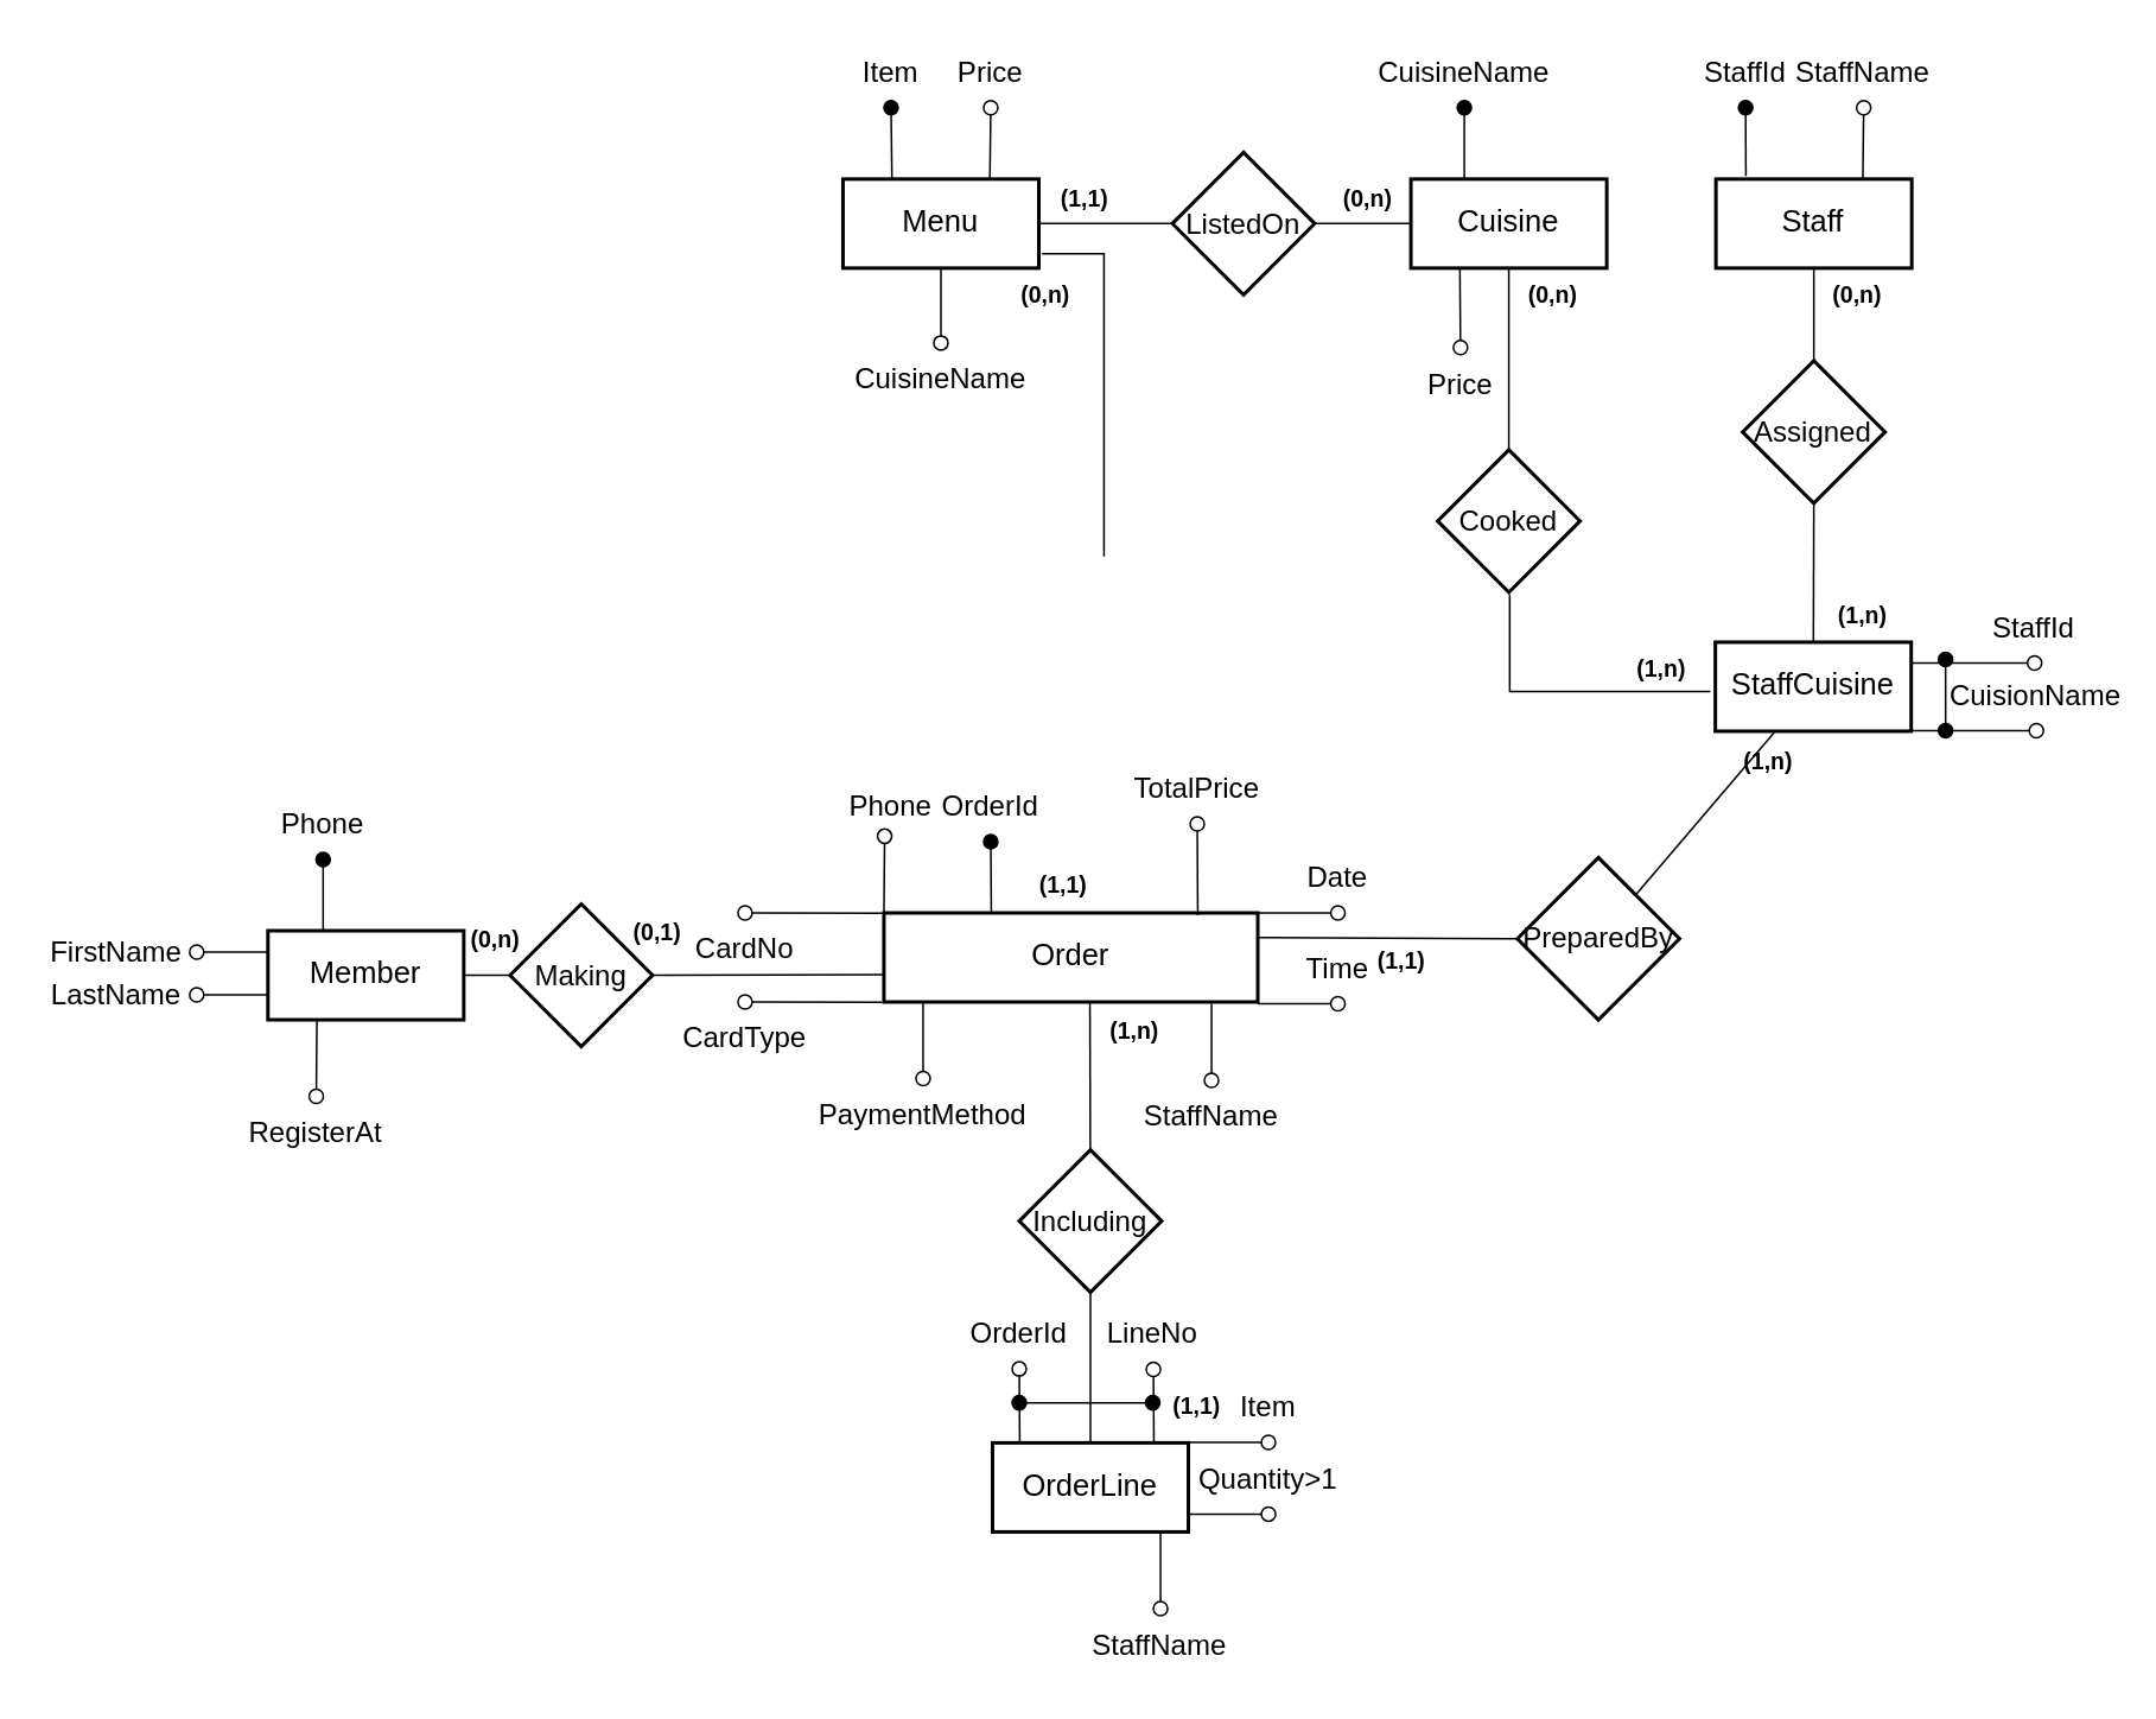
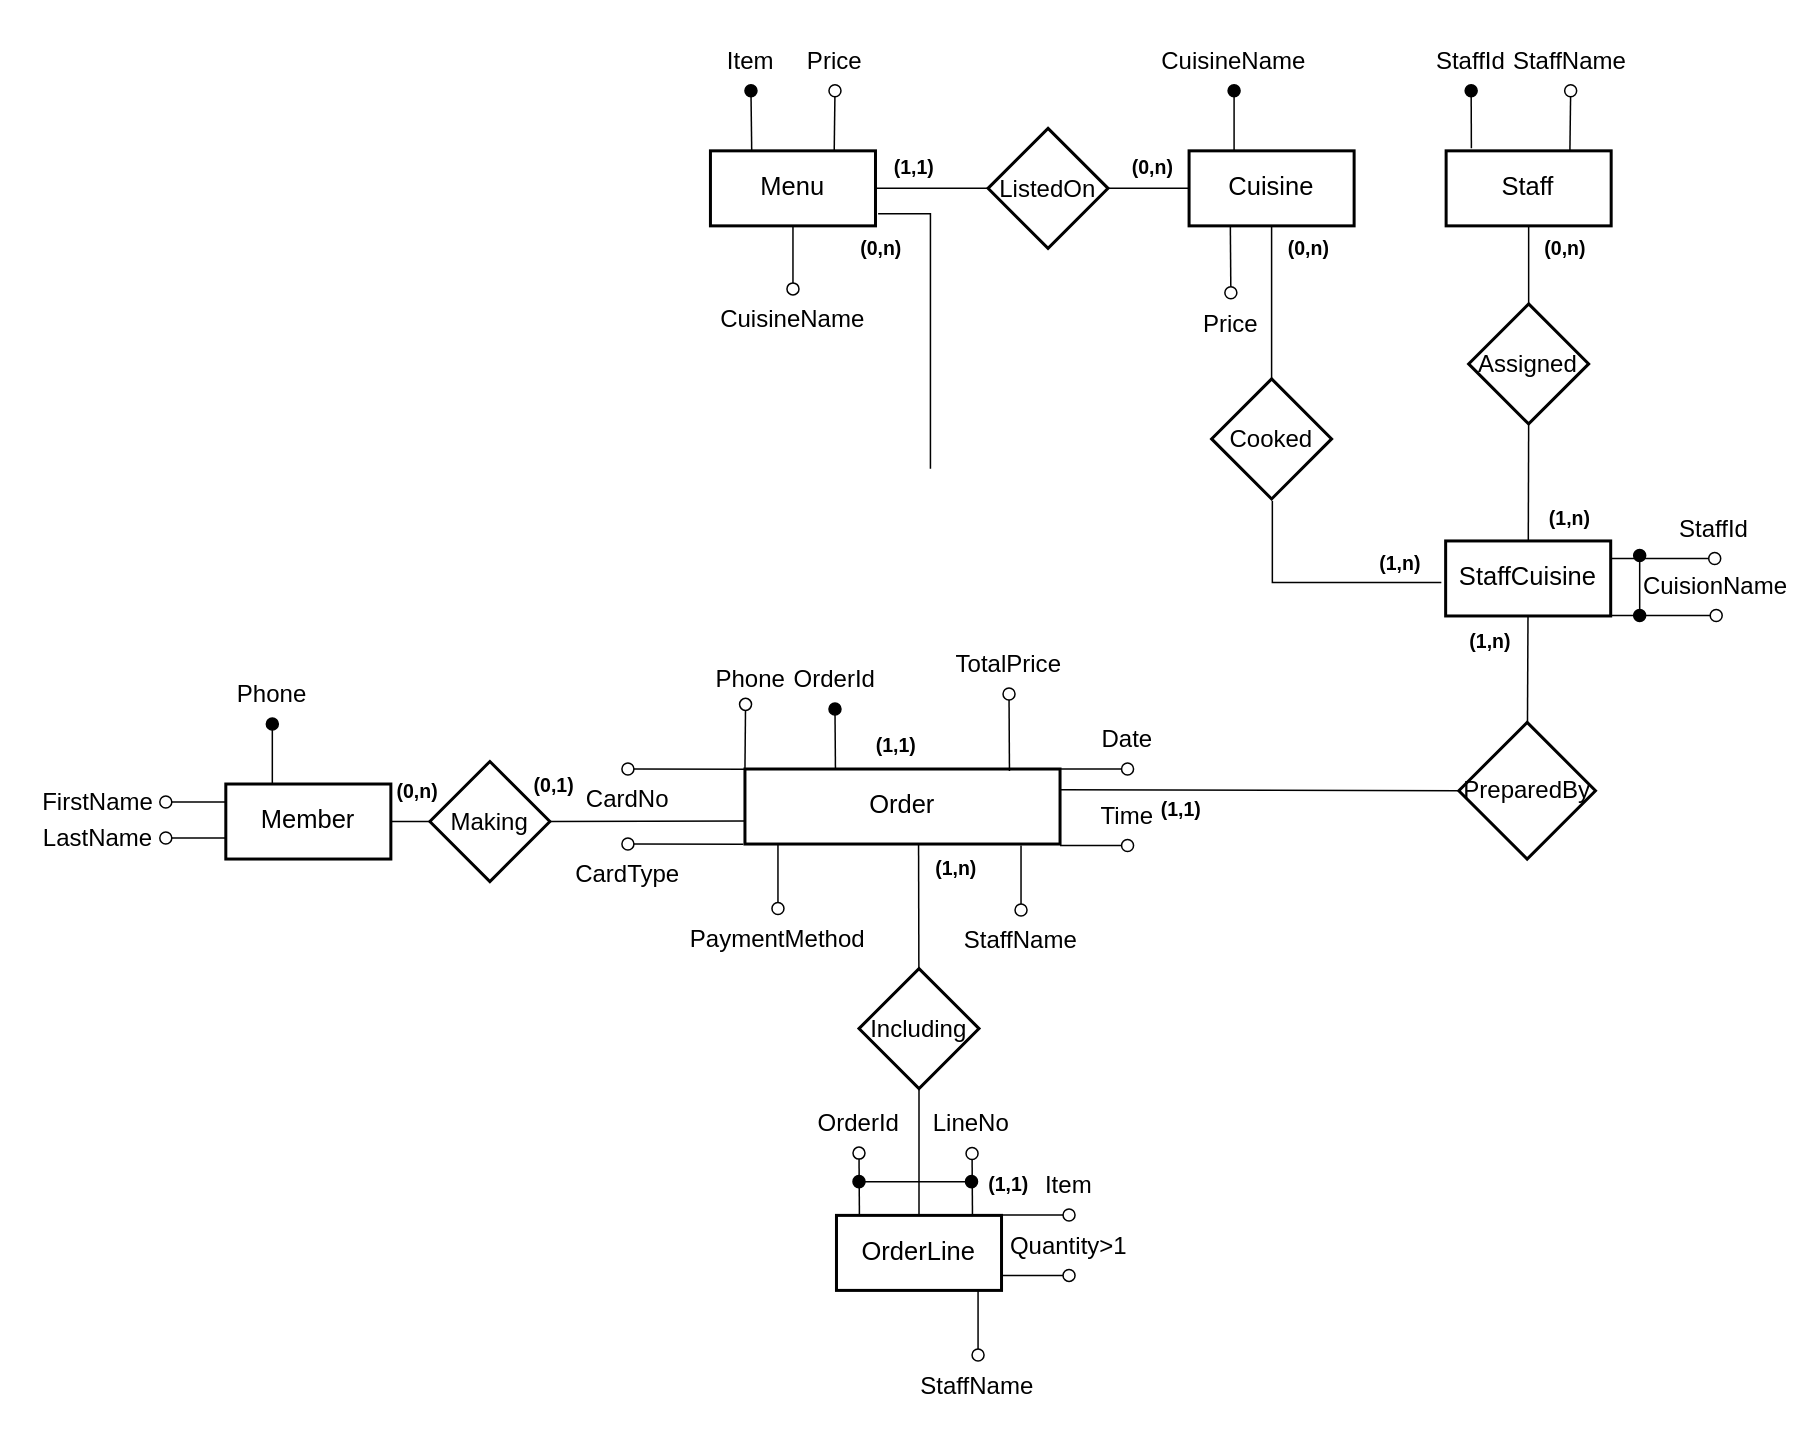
- <mxCell id="68" value="PreparedBy" style="rhombus;whiteSpace=wrap;html=1;fontSize=16;strokeWidth=2;" parent="1" vertex="1"><mxGeometry x="851.79" y="480.93" width="91.07" height="91.07" as="geometry" /></mxCell>
+ <mxCell id="68" value="PreparedBy" style="rhombus;whiteSpace=wrap;html=1;fontSize=16;strokeWidth=2;" parent="1" vertex="1"><mxGeometry x="971.79" y="480.93" width="91.07" height="91.07" as="geometry" /></mxCell>
- <mxCell id="38" value="" style="endArrow=oval;html=1;rounded=0;endFill=0;endSize=8;exitX=0.25;exitY=1;exitDx=0;exitDy=0;" parent="1" source="15" target="37" edge="1"><mxGeometry width="50" height="50" relative="1" as="geometry"><mxPoint x="212" y="618" as="sourcePoint" /><mxPoint x="683" y="563" as="targetPoint" /></mxGeometry></mxCell>
- <mxCell id="37" value="RegisterAt" style="text;html=1;align=center;verticalAlign=middle;whiteSpace=wrap;rounded=0;fontSize=16;fontStyle=0" parent="1" vertex="1"><mxGeometry x="132" y="615" width="90" height="40" as="geometry" /></mxCell>
